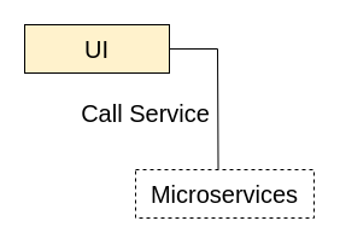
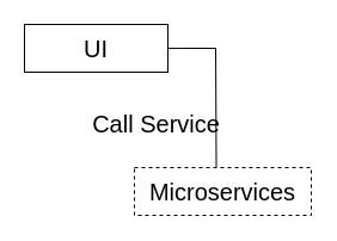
- <mxCell id="2" value="&lt;font style=&quot;font-size: 20px;&quot;&gt;UI&lt;/font&gt;" style="rounded=0;whiteSpace=wrap;html=1;fillColor=#fff2cc;" vertex="1" parent="1"><mxGeometry x="20" y="20" width="120" height="40" as="geometry" /></mxCell>
+ <mxCell id="2" value="&lt;font style=&quot;font-size: 20px;&quot;&gt;UI&lt;/font&gt;" style="rounded=0;whiteSpace=wrap;html=1;" vertex="1" parent="1"><mxGeometry x="20" y="20" width="120" height="40" as="geometry" /></mxCell>
- <mxCell id="6" value="&lt;font style=&quot;font-size: 20px;&quot;&gt;Call Service&lt;/font&gt;" style="text;html=1;align=center;verticalAlign=middle;resizable=0;points=[];autosize=1;strokeColor=none;fillColor=none;" vertex="1" parent="1"><mxGeometry x="55" y="73" width="130" height="40" as="geometry" /></mxCell>
+ <mxCell id="6" value="&lt;font style=&quot;font-size: 20px;&quot;&gt;Call Service&lt;/font&gt;" style="text;html=1;align=center;verticalAlign=middle;resizable=0;points=[];autosize=1;strokeColor=none;fillColor=none;" vertex="1" parent="1"><mxGeometry x="65" y="83" width="130" height="40" as="geometry" /></mxCell>
